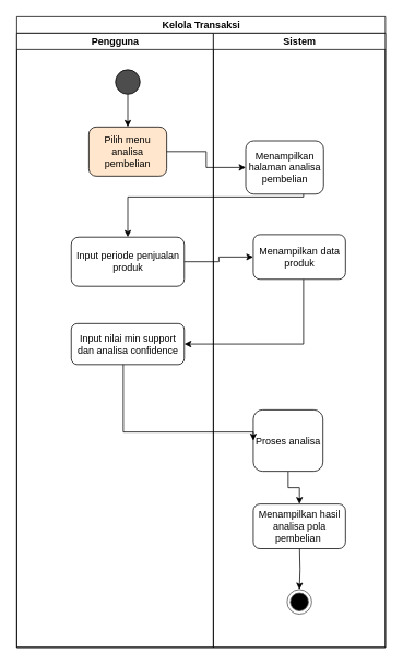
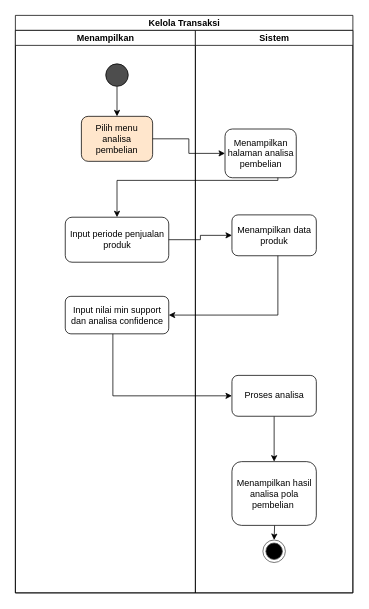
- <mxCell id="3" value="Pengguna" style="swimlane;startSize=20;html=1;" vertex="1" parent="2"><mxGeometry y="20" width="240" height="750" as="geometry" /></mxCell>
+ <mxCell id="3" value="Menampilkan" style="swimlane;startSize=20;html=1;" vertex="1" parent="2"><mxGeometry y="20" width="240" height="750" as="geometry" /></mxCell>
- <mxCell id="17" value="Proses analisa" style="rounded=1;whiteSpace=wrap;html=1;" vertex="1" parent="11"><mxGeometry x="48.75" y="460" width="85" height="75" as="geometry" /></mxCell>
+ <mxCell id="17" value="Proses analisa" style="rounded=1;whiteSpace=wrap;html=1;" vertex="1" parent="11"><mxGeometry x="48.75" y="460" width="112.5" height="54.5" as="geometry" /></mxCell>
- <mxCell id="18" value="Menampilkan hasil analisa pola pembelian&amp;nbsp;" style="rounded=1;whiteSpace=wrap;html=1;" vertex="1" parent="11"><mxGeometry x="48.75" y="575" width="112.5" height="54.5" as="geometry" /></mxCell>
+ <mxCell id="18" value="Menampilkan hasil analisa pola pembelian&amp;nbsp;" style="rounded=1;whiteSpace=wrap;html=1;" vertex="1" parent="11"><mxGeometry x="48.75" y="575" width="112.5" height="85" as="geometry" /></mxCell>
